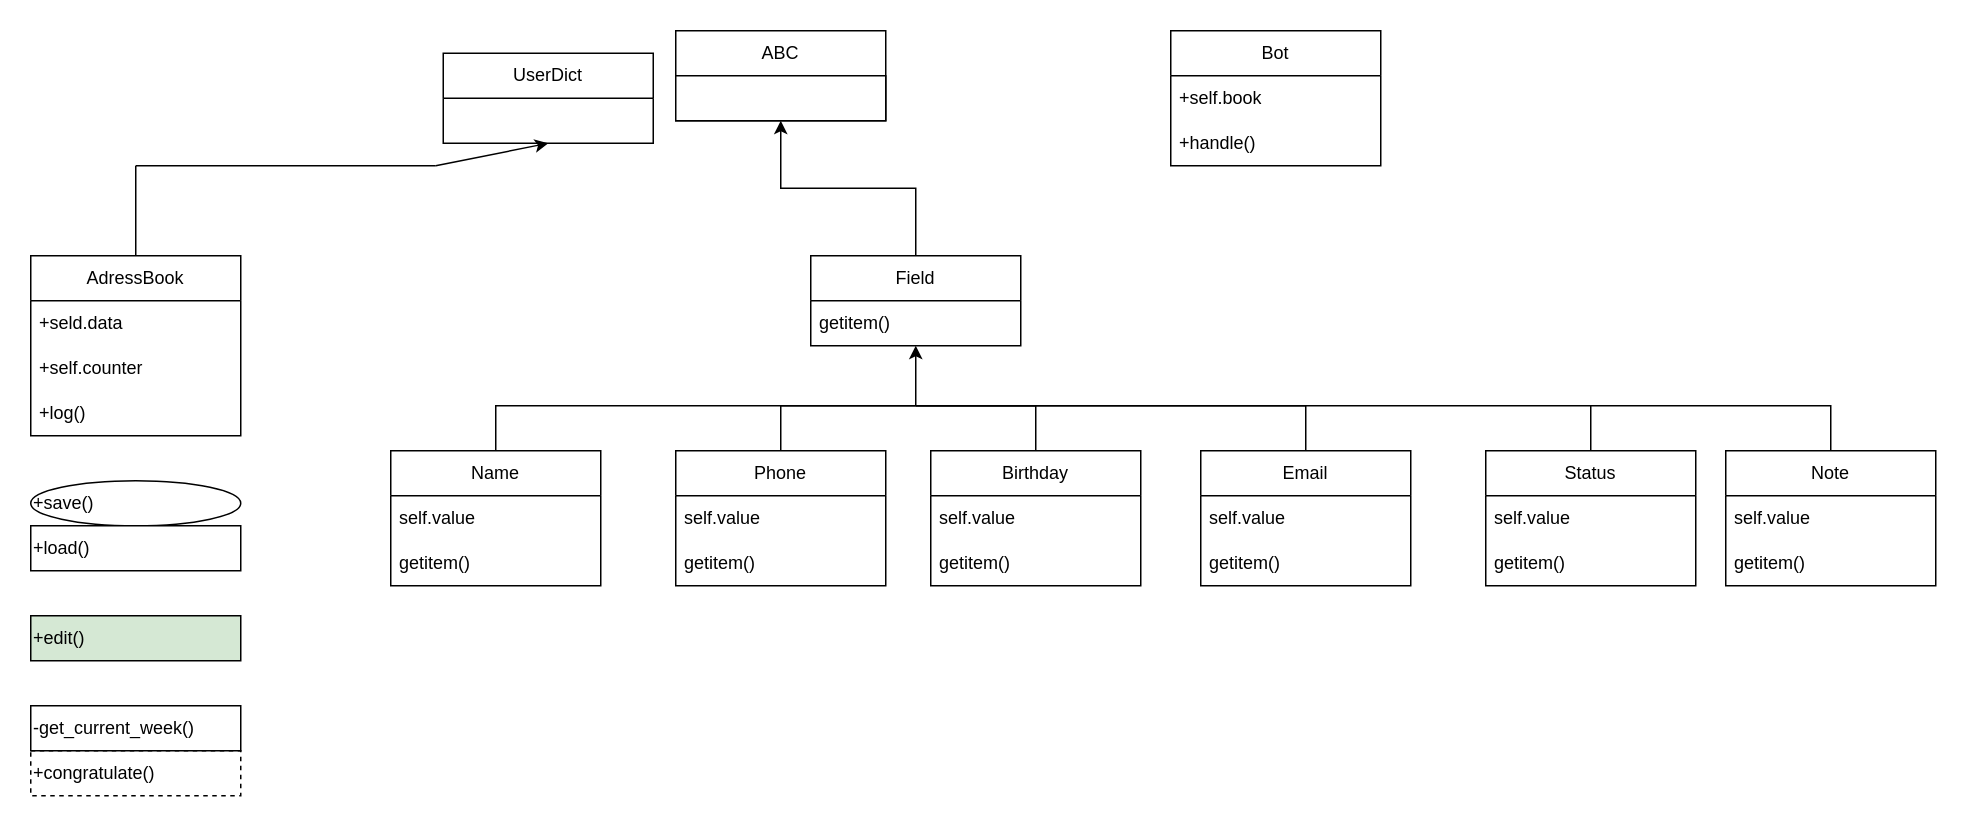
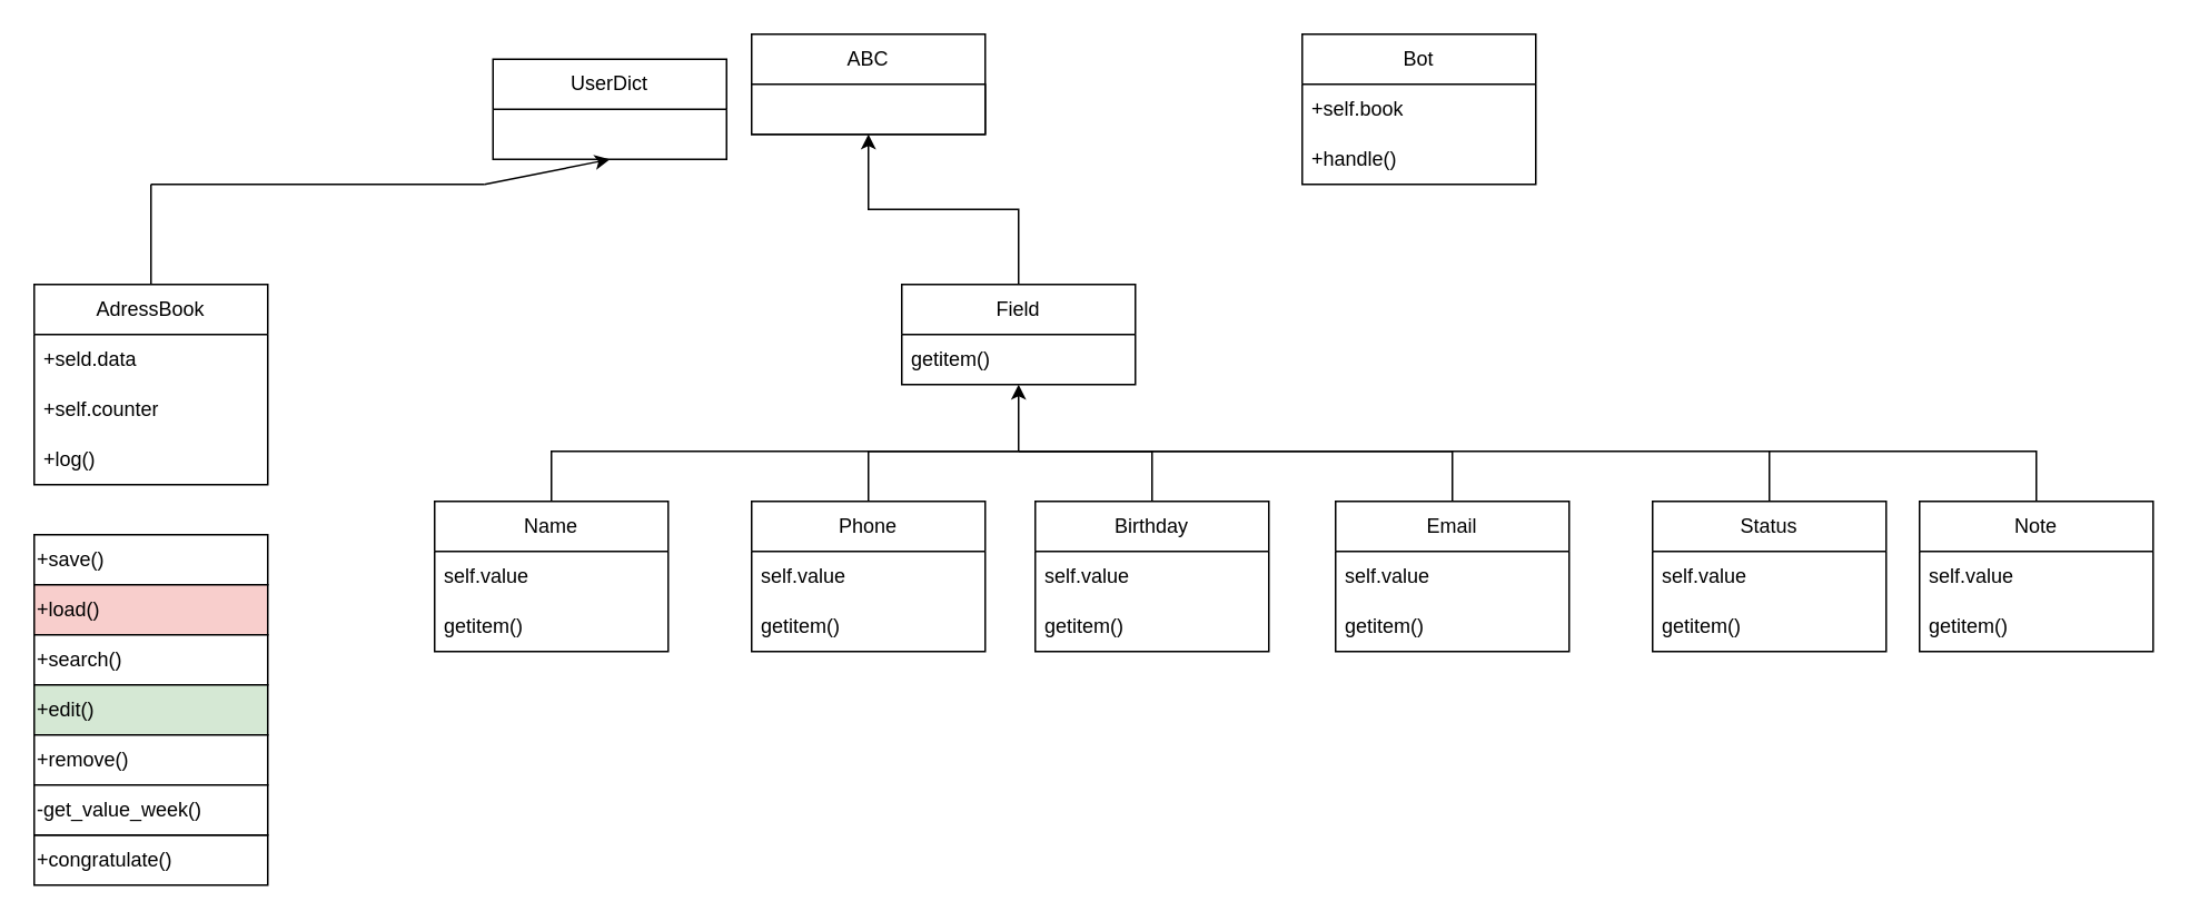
- <mxCell id="10" value="+save()" style="ellipse;whiteSpace=wrap;html=1;labelBackgroundColor=none;align=left;" vertex="1" parent="5"><mxGeometry y="150" width="140" height="30" as="geometry" /></mxCell>
+ <mxCell id="10" value="+save()" style="rounded=0;whiteSpace=wrap;html=1;labelBackgroundColor=none;align=left;" vertex="1" parent="5"><mxGeometry y="150" width="140" height="30" as="geometry" /></mxCell>
- <mxCell id="11" value="&lt;div style=&quot;&quot;&gt;&lt;span style=&quot;background-color: initial;&quot;&gt;+load()&lt;/span&gt;&lt;/div&gt;" style="rounded=0;whiteSpace=wrap;html=1;labelBackgroundColor=none;align=left;" vertex="1" parent="5"><mxGeometry y="180" width="140" height="30" as="geometry" /></mxCell>
+ <mxCell id="11" value="&lt;div style=&quot;&quot;&gt;&lt;span style=&quot;background-color: initial;&quot;&gt;+load()&lt;/span&gt;&lt;/div&gt;" style="rounded=0;whiteSpace=wrap;html=1;labelBackgroundColor=none;align=left;fillColor=#f8cecc;" vertex="1" parent="5"><mxGeometry y="180" width="140" height="30" as="geometry" /></mxCell>
+ <mxCell id="12" value="+search()" style="rounded=0;whiteSpace=wrap;html=1;labelBackgroundColor=none;align=left;" vertex="1" parent="5"><mxGeometry y="210" width="140" height="30" as="geometry" /></mxCell>
+ <mxCell id="14" value="+remove()" style="rounded=0;whiteSpace=wrap;html=1;labelBackgroundColor=none;align=left;" vertex="1" parent="4"><mxGeometry y="270" width="140" height="30" as="geometry" /></mxCell>
- <mxCell id="15" value="-get_current_week()" style="rounded=0;whiteSpace=wrap;html=1;labelBackgroundColor=none;align=left;" vertex="1" parent="4"><mxGeometry y="300" width="140" height="30" as="geometry" /></mxCell>
+ <mxCell id="15" value="-get_value_week()" style="rounded=0;whiteSpace=wrap;html=1;labelBackgroundColor=none;align=left;" vertex="1" parent="4"><mxGeometry y="300" width="140" height="30" as="geometry" /></mxCell>
- <mxCell id="3" value="+congratulate()" style="rounded=0;whiteSpace=wrap;html=1;labelBackgroundColor=none;align=left;dashed=1;" vertex="1" parent="2"><mxGeometry y="330" width="140" height="30" as="geometry" /></mxCell>
+ <mxCell id="3" value="+congratulate()" style="rounded=0;whiteSpace=wrap;html=1;labelBackgroundColor=none;align=left;" vertex="1" parent="2"><mxGeometry y="330" width="140" height="30" as="geometry" /></mxCell>
